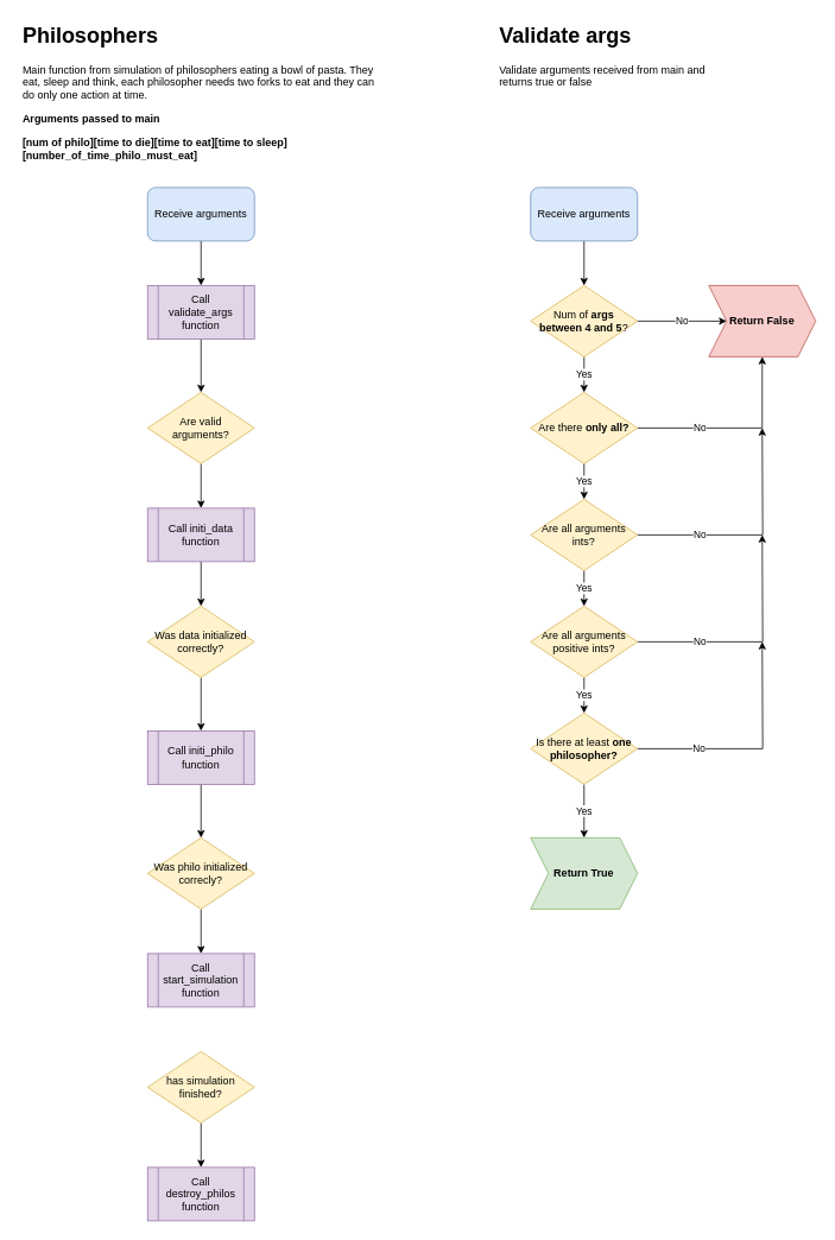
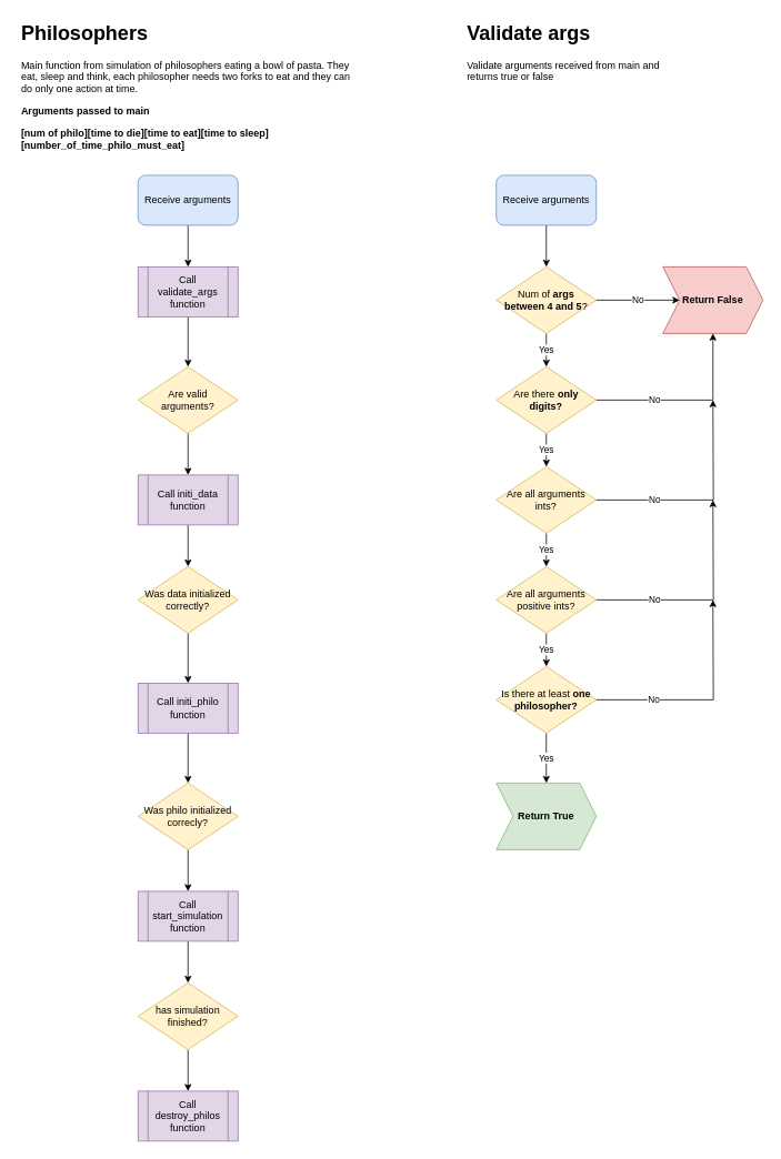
- <mxCell id="31" value="Are there &lt;b&gt;only all?&lt;/b&gt;" style="rhombus;whiteSpace=wrap;html=1;fillColor=#fff2cc;strokeColor=#d6b656;rounded=0;" vertex="1" parent="1"><mxGeometry x="595" y="440" width="120" height="80" as="geometry" /></mxCell>
+ <mxCell id="31" value="Are there &lt;b&gt;only digits?&lt;/b&gt;" style="rhombus;whiteSpace=wrap;html=1;fillColor=#fff2cc;strokeColor=#d6b656;rounded=0;" vertex="1" parent="1"><mxGeometry x="595" y="440" width="120" height="80" as="geometry" /></mxCell>
+ <mxCell id="16" value="" style="edgeStyle=orthogonalEdgeStyle;rounded=0;orthogonalLoop=1;jettySize=auto;html=1;" edge="1" parent="1" source="17" target="19"><mxGeometry relative="1" as="geometry" /></mxCell>
